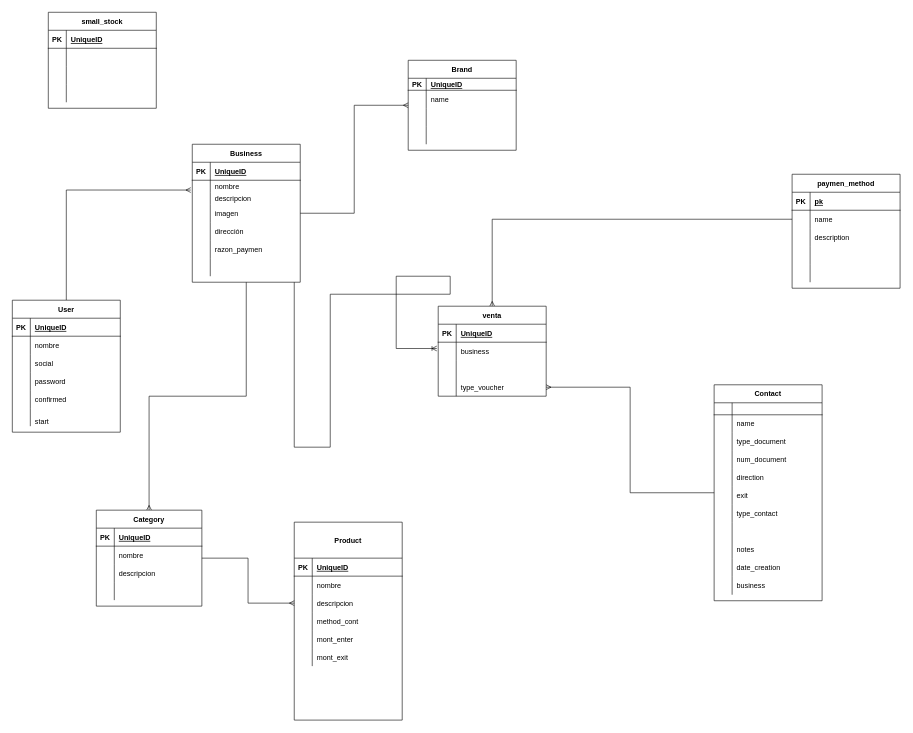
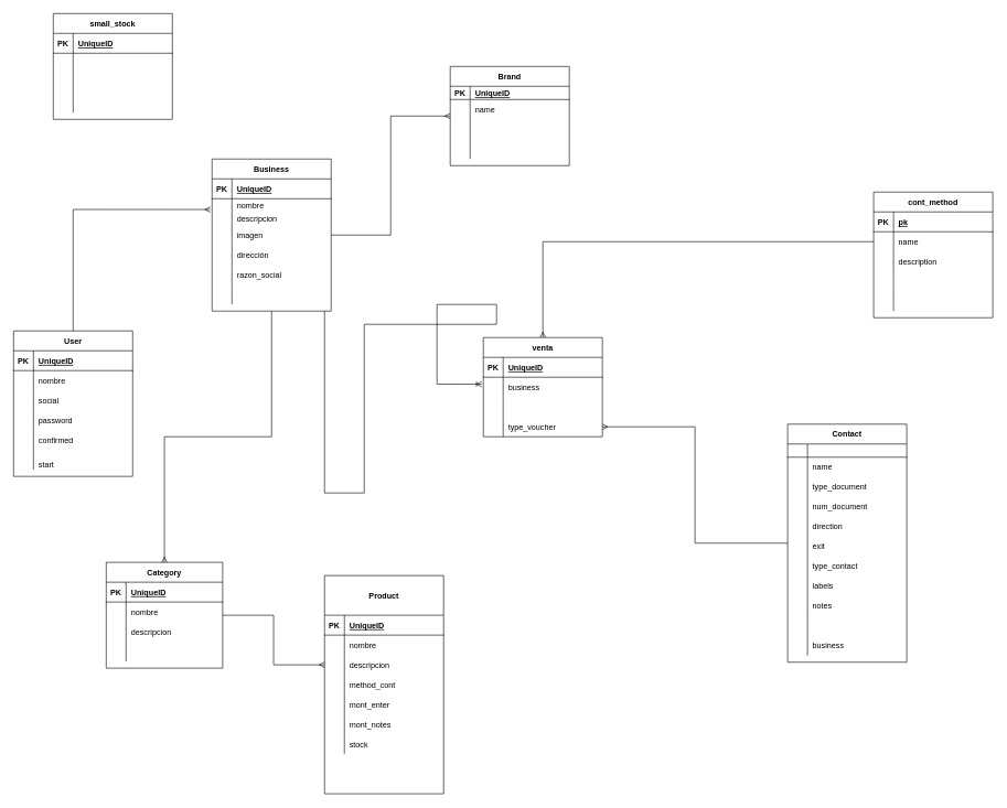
- <mxCell id="157" value="paymen_method" style="shape=table;startSize=30;container=1;collapsible=1;childLayout=tableLayout;fixedRows=1;rowLines=0;fontStyle=1;align=center;resizeLast=1;" parent="1" vertex="1"><mxGeometry x="1320" y="290" width="180" height="190" as="geometry" /></mxCell>
+ <mxCell id="157" value="cont_method" style="shape=table;startSize=30;container=1;collapsible=1;childLayout=tableLayout;fixedRows=1;rowLines=0;fontStyle=1;align=center;resizeLast=1;" parent="1" vertex="1"><mxGeometry x="1320" y="290" width="180" height="190" as="geometry" /></mxCell>
- <mxCell id="43" value="razon_paymen" style="shape=partialRectangle;connectable=0;fillColor=none;top=0;left=0;bottom=0;right=0;align=left;spacingLeft=6;overflow=hidden;" parent="41" vertex="1"><mxGeometry x="30" width="150" height="30" as="geometry" /></mxCell>
+ <mxCell id="43" value="razon_social" style="shape=partialRectangle;connectable=0;fillColor=none;top=0;left=0;bottom=0;right=0;align=left;spacingLeft=6;overflow=hidden;" parent="41" vertex="1"><mxGeometry x="30" width="150" height="30" as="geometry" /></mxCell>
+ <mxCell id="147" value="labels" style="shape=partialRectangle;connectable=0;fillColor=none;top=0;left=0;bottom=0;right=0;align=left;spacingLeft=6;overflow=hidden;" parent="145" vertex="1"><mxGeometry x="30" width="150" height="30" as="geometry" /></mxCell>
- <mxCell id="153" value="date_creation" style="shape=partialRectangle;connectable=0;fillColor=none;top=0;left=0;bottom=0;right=0;align=left;spacingLeft=6;overflow=hidden;" parent="151" vertex="1"><mxGeometry x="30" width="150" height="30" as="geometry" /></mxCell>
- <mxCell id="65" value="mont_exit" style="shape=partialRectangle;connectable=0;fillColor=none;top=0;left=0;bottom=0;right=0;align=left;spacingLeft=6;overflow=hidden;" parent="63" vertex="1"><mxGeometry x="30" width="150" height="30" as="geometry" /></mxCell>
+ <mxCell id="65" value="mont_notes" style="shape=partialRectangle;connectable=0;fillColor=none;top=0;left=0;bottom=0;right=0;align=left;spacingLeft=6;overflow=hidden;" parent="63" vertex="1"><mxGeometry x="30" width="150" height="30" as="geometry" /></mxCell>
+ <mxCell id="68" value="stock" style="shape=partialRectangle;connectable=0;fillColor=none;top=0;left=0;bottom=0;right=0;align=left;spacingLeft=6;overflow=hidden;" parent="66" vertex="1"><mxGeometry x="30" width="150" height="30" as="geometry" /></mxCell>
